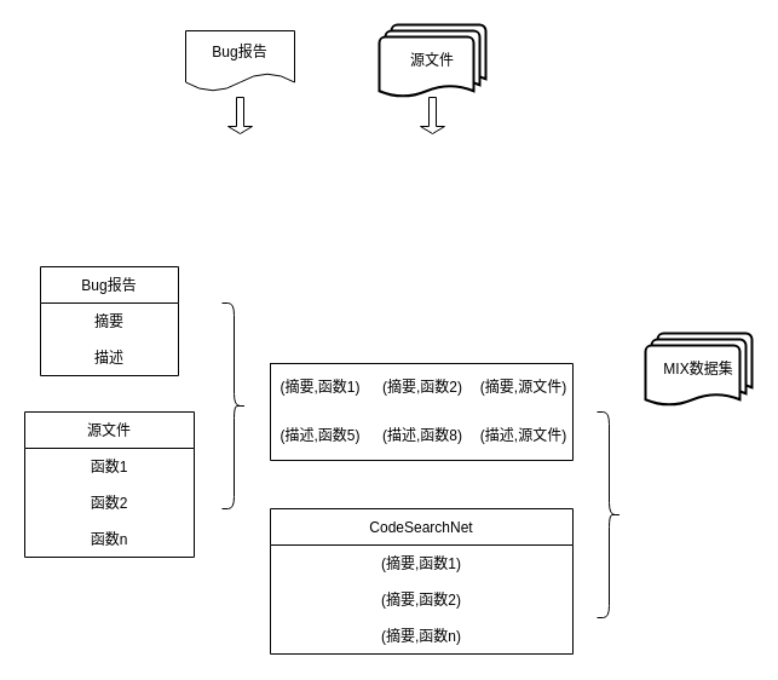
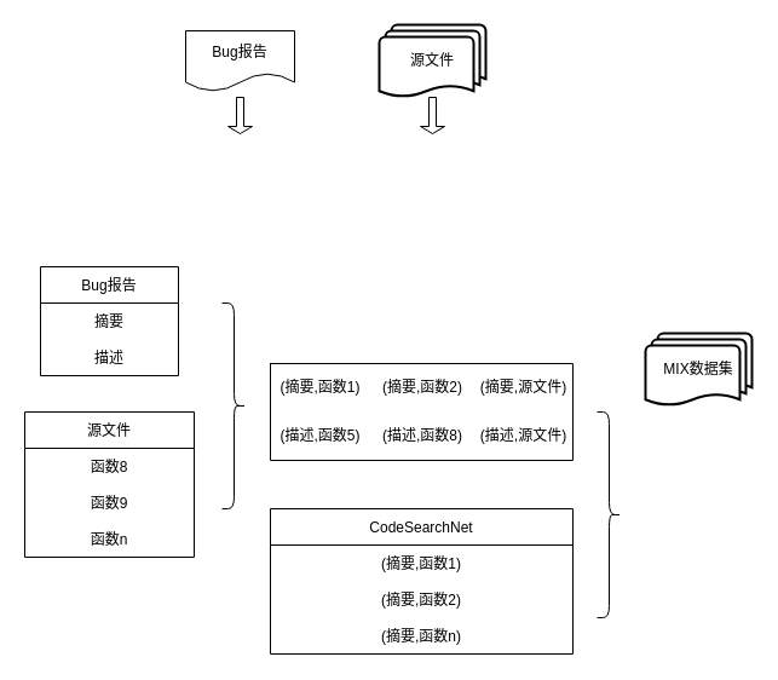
- <mxCell id="10" value="函数1" style="text;strokeColor=none;fillColor=none;align=center;verticalAlign=middle;spacingLeft=4;spacingRight=4;overflow=hidden;points=[[0,0.5],[1,0.5]];portConstraint=eastwest;rotatable=0;" vertex="1" parent="9"><mxGeometry y="30" width="140" height="30" as="geometry" /></mxCell>
+ <mxCell id="10" value="函数8" style="text;strokeColor=none;fillColor=none;align=center;verticalAlign=middle;spacingLeft=4;spacingRight=4;overflow=hidden;points=[[0,0.5],[1,0.5]];portConstraint=eastwest;rotatable=0;" vertex="1" parent="9"><mxGeometry y="30" width="140" height="30" as="geometry" /></mxCell>
- <mxCell id="11" value="函数2" style="text;strokeColor=none;fillColor=none;align=center;verticalAlign=middle;spacingLeft=4;spacingRight=4;overflow=hidden;points=[[0,0.5],[1,0.5]];portConstraint=eastwest;rotatable=0;" vertex="1" parent="9"><mxGeometry y="60" width="140" height="30" as="geometry" /></mxCell>
+ <mxCell id="11" value="函数9" style="text;strokeColor=none;fillColor=none;align=center;verticalAlign=middle;spacingLeft=4;spacingRight=4;overflow=hidden;points=[[0,0.5],[1,0.5]];portConstraint=eastwest;rotatable=0;" vertex="1" parent="9"><mxGeometry y="60" width="140" height="30" as="geometry" /></mxCell>
